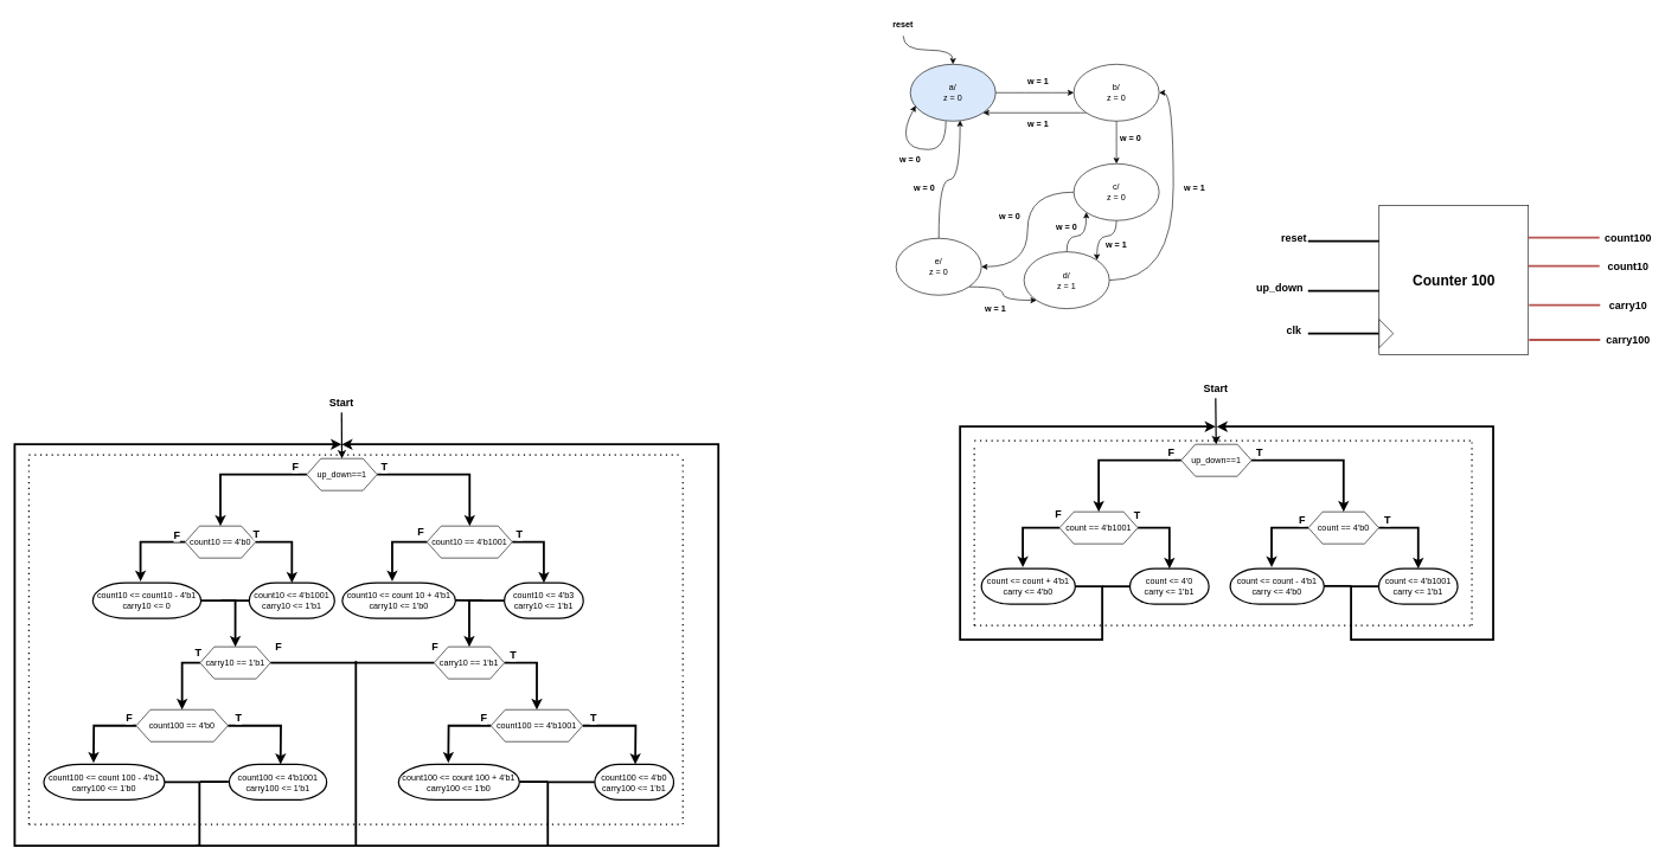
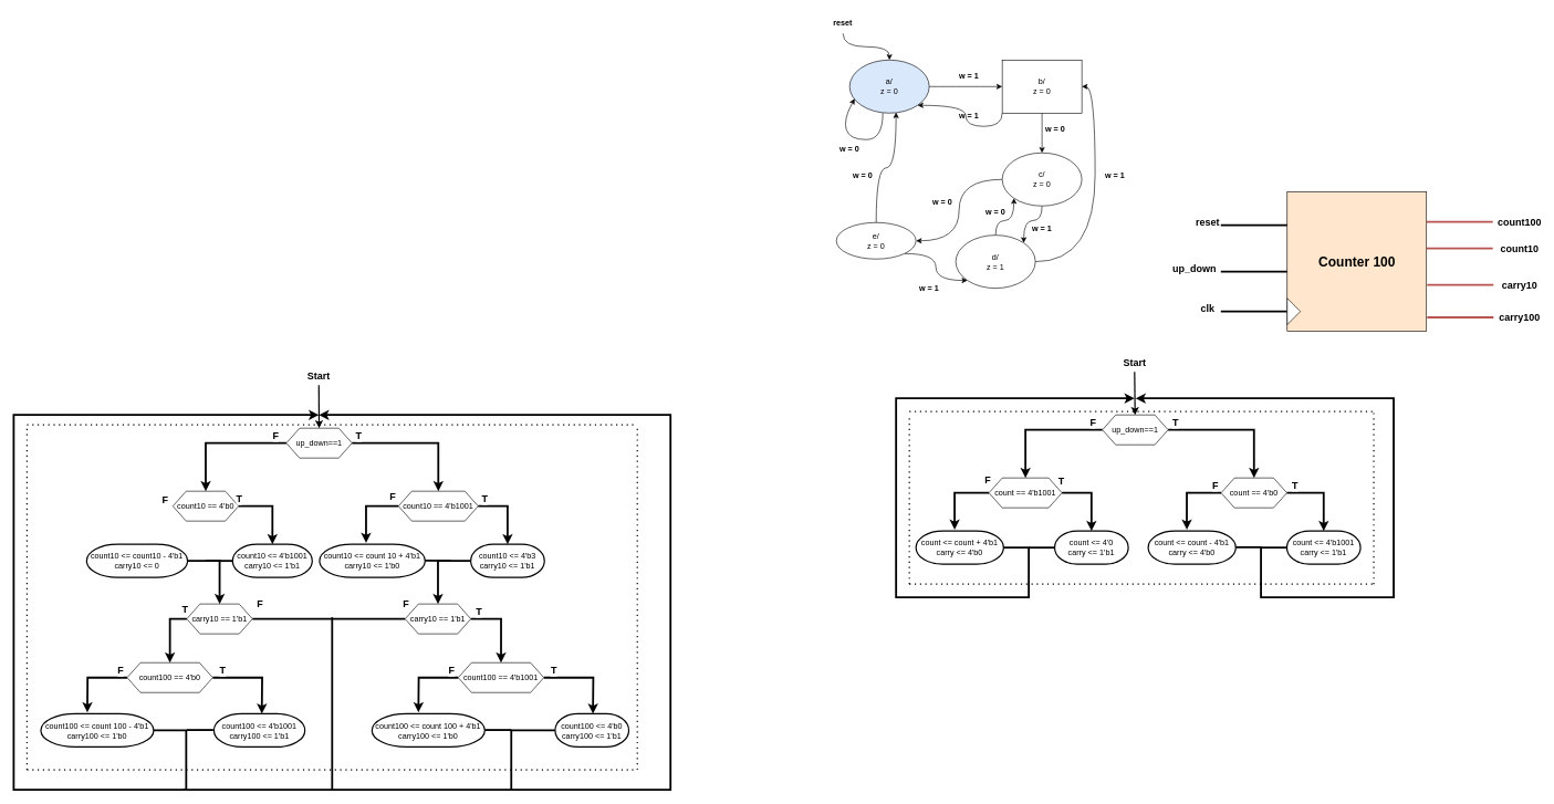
- <mxCell id="118" value="b/&lt;div&gt;z = 0&lt;/div&gt;" style="ellipse;whiteSpace=wrap;html=1;" vertex="1" parent="1"><mxGeometry x="1510" y="90" width="120" height="80" as="geometry" /></mxCell>
+ <mxCell id="118" value="b/&lt;div&gt;z = 0&lt;/div&gt;" style="whiteSpace=wrap;html=1;rounded=0;" vertex="1" parent="1"><mxGeometry x="1510" y="90" width="120" height="80" as="geometry" /></mxCell>
- <mxCell id="131" value="e/&lt;div&gt;z = 0&lt;/div&gt;" style="ellipse;whiteSpace=wrap;html=1;" vertex="1" parent="1"><mxGeometry x="1260" y="335" width="120" height="80" as="geometry" /></mxCell>
+ <mxCell id="131" value="e/&lt;div&gt;z = 0&lt;/div&gt;" style="ellipse;whiteSpace=wrap;html=1;" vertex="1" parent="1"><mxGeometry x="1260" y="335" width="120" height="55" as="geometry" /></mxCell>
- <mxCell id="96" value="&lt;b&gt;&lt;font style=&quot;font-size: 20px;&quot;&gt;Counter 100&lt;/font&gt;&lt;/b&gt;" style="whiteSpace=wrap;html=1;aspect=fixed;" vertex="1" parent="1"><mxGeometry x="1939.5" y="289" width="210" height="210" as="geometry" /></mxCell>
+ <mxCell id="96" value="&lt;b&gt;&lt;font style=&quot;font-size: 20px;&quot;&gt;Counter 100&lt;/font&gt;&lt;/b&gt;" style="whiteSpace=wrap;html=1;aspect=fixed;fillColor=#ffe6cc;" vertex="1" parent="1"><mxGeometry x="1939.5" y="289" width="210" height="210" as="geometry" /></mxCell>
- <mxCell id="54" style="edgeStyle=orthogonalEdgeStyle;rounded=0;orthogonalLoop=1;jettySize=auto;html=1;entryX=0.441;entryY=-0.04;entryDx=0;entryDy=0;entryPerimeter=0;exitX=0;exitY=0.5;exitDx=0;exitDy=0;strokeWidth=3;" edge="1" parent="1" source="49" target="53"><mxGeometry relative="1" as="geometry" /></mxCell>
